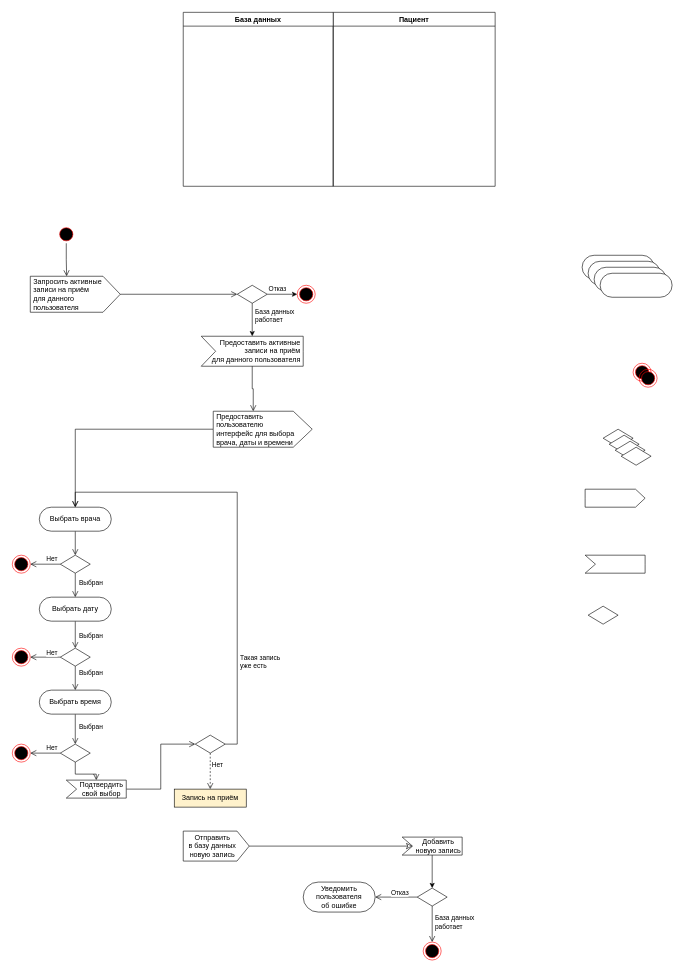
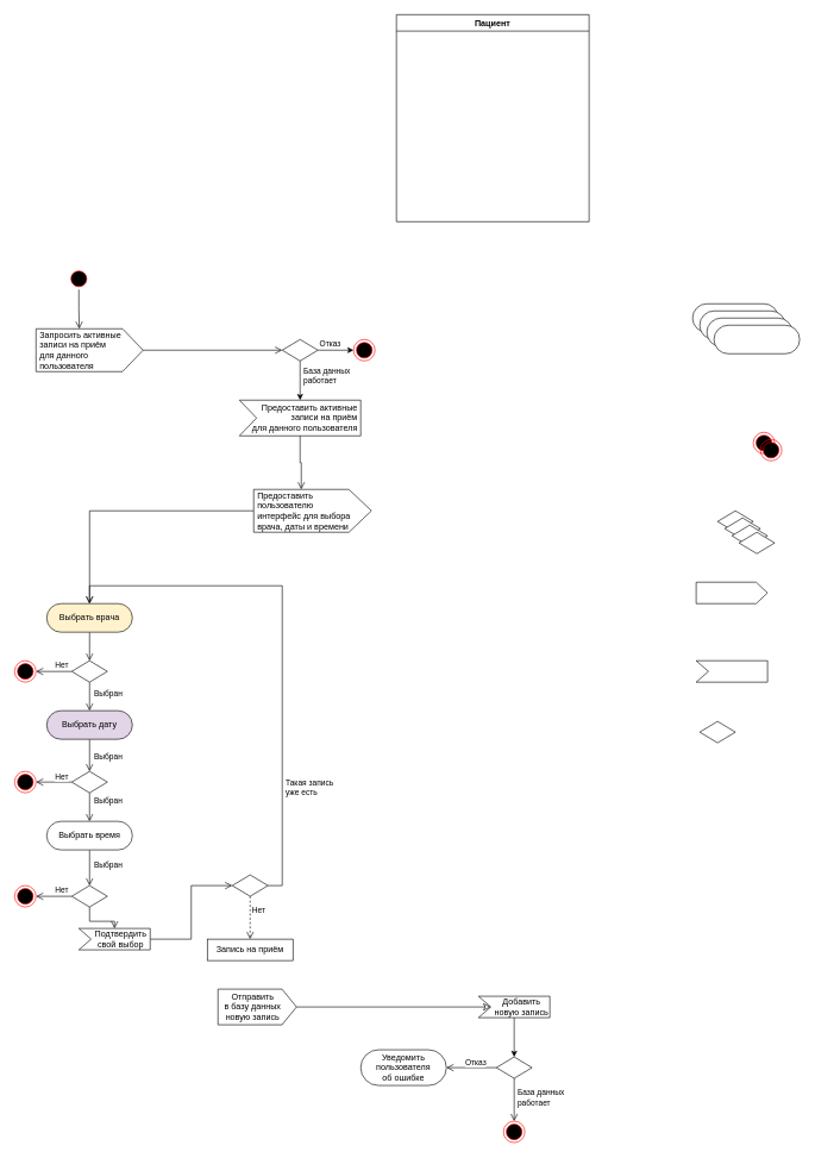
- <mxCell id="11" value="База данных" style="swimlane;whiteSpace=wrap;html=1;" parent="1" vertex="1"><mxGeometry x="305" y="20" width="250" height="290" as="geometry" /></mxCell>
- <mxCell id="13" value="Выбрать врача" style="rounded=1;whiteSpace=wrap;html=1;arcSize=50;" parent="1" vertex="1"><mxGeometry x="65" y="845" width="120" height="40" as="geometry" /></mxCell>
+ <mxCell id="13" value="Выбрать врача" style="rounded=1;whiteSpace=wrap;html=1;arcSize=50;fillColor=#fff2cc;" parent="1" vertex="1"><mxGeometry x="65" y="845" width="120" height="40" as="geometry" /></mxCell>
- <mxCell id="17" value="Выбрать дату" style="rounded=1;whiteSpace=wrap;html=1;arcSize=50;" parent="1" vertex="1"><mxGeometry x="65" y="995" width="120" height="40" as="geometry" /></mxCell>
+ <mxCell id="17" value="Выбрать дату" style="rounded=1;whiteSpace=wrap;html=1;arcSize=50;fillColor=#e1d5e7;" parent="1" vertex="1"><mxGeometry x="65" y="995" width="120" height="40" as="geometry" /></mxCell>
- <mxCell id="21" value="Запись на приём" style="rounded=0;whiteSpace=wrap;html=1;fillColor=#fff2cc;" parent="1" vertex="1"><mxGeometry x="290" y="1315" width="120" height="30" as="geometry" /></mxCell>
+ <mxCell id="21" value="Запись на приём" style="rounded=0;whiteSpace=wrap;html=1;" parent="1" vertex="1"><mxGeometry x="290" y="1315" width="120" height="30" as="geometry" /></mxCell>
